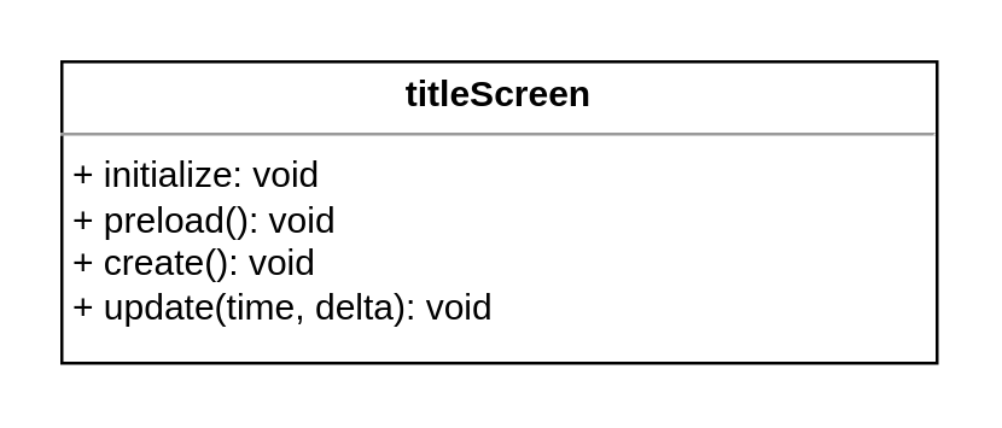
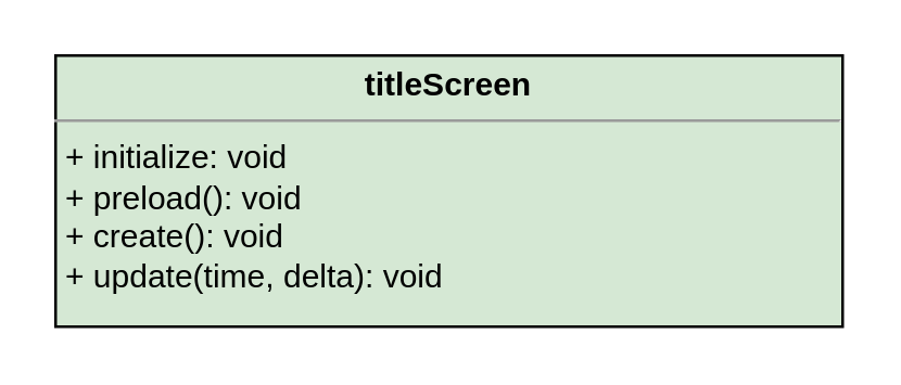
- <mxCell id="2" value="&lt;p style=&quot;margin: 0px ; margin-top: 4px ; text-align: center&quot;&gt;&lt;b&gt;titleScreen&lt;/b&gt;&lt;/p&gt;&lt;hr size=&quot;1&quot;&gt;&lt;p style=&quot;margin: 0px ; margin-left: 4px&quot;&gt;&lt;span&gt;+ initialize: void&lt;/span&gt;&lt;br&gt;&lt;/p&gt;&lt;p style=&quot;margin: 0px ; margin-left: 4px&quot;&gt;+ preload(): void&lt;/p&gt;&lt;p style=&quot;margin: 0px ; margin-left: 4px&quot;&gt;+ create(): void&lt;/p&gt;&lt;p style=&quot;margin: 0px ; margin-left: 4px&quot;&gt;+ update(time, delta): void&lt;/p&gt;" style="verticalAlign=top;align=left;overflow=fill;fontSize=12;fontFamily=Helvetica;html=1;" vertex="1" parent="1"><mxGeometry x="20" y="20" width="290" height="100" as="geometry" /></mxCell>
+ <mxCell id="2" value="&lt;p style=&quot;margin: 0px ; margin-top: 4px ; text-align: center&quot;&gt;&lt;b&gt;titleScreen&lt;/b&gt;&lt;/p&gt;&lt;hr size=&quot;1&quot;&gt;&lt;p style=&quot;margin: 0px ; margin-left: 4px&quot;&gt;&lt;span&gt;+ initialize: void&lt;/span&gt;&lt;br&gt;&lt;/p&gt;&lt;p style=&quot;margin: 0px ; margin-left: 4px&quot;&gt;+ preload(): void&lt;/p&gt;&lt;p style=&quot;margin: 0px ; margin-left: 4px&quot;&gt;+ create(): void&lt;/p&gt;&lt;p style=&quot;margin: 0px ; margin-left: 4px&quot;&gt;+ update(time, delta): void&lt;/p&gt;" style="verticalAlign=top;align=left;overflow=fill;fontSize=12;fontFamily=Helvetica;html=1;fillColor=#d5e8d4;" vertex="1" parent="1"><mxGeometry x="20" y="20" width="290" height="100" as="geometry" /></mxCell>
